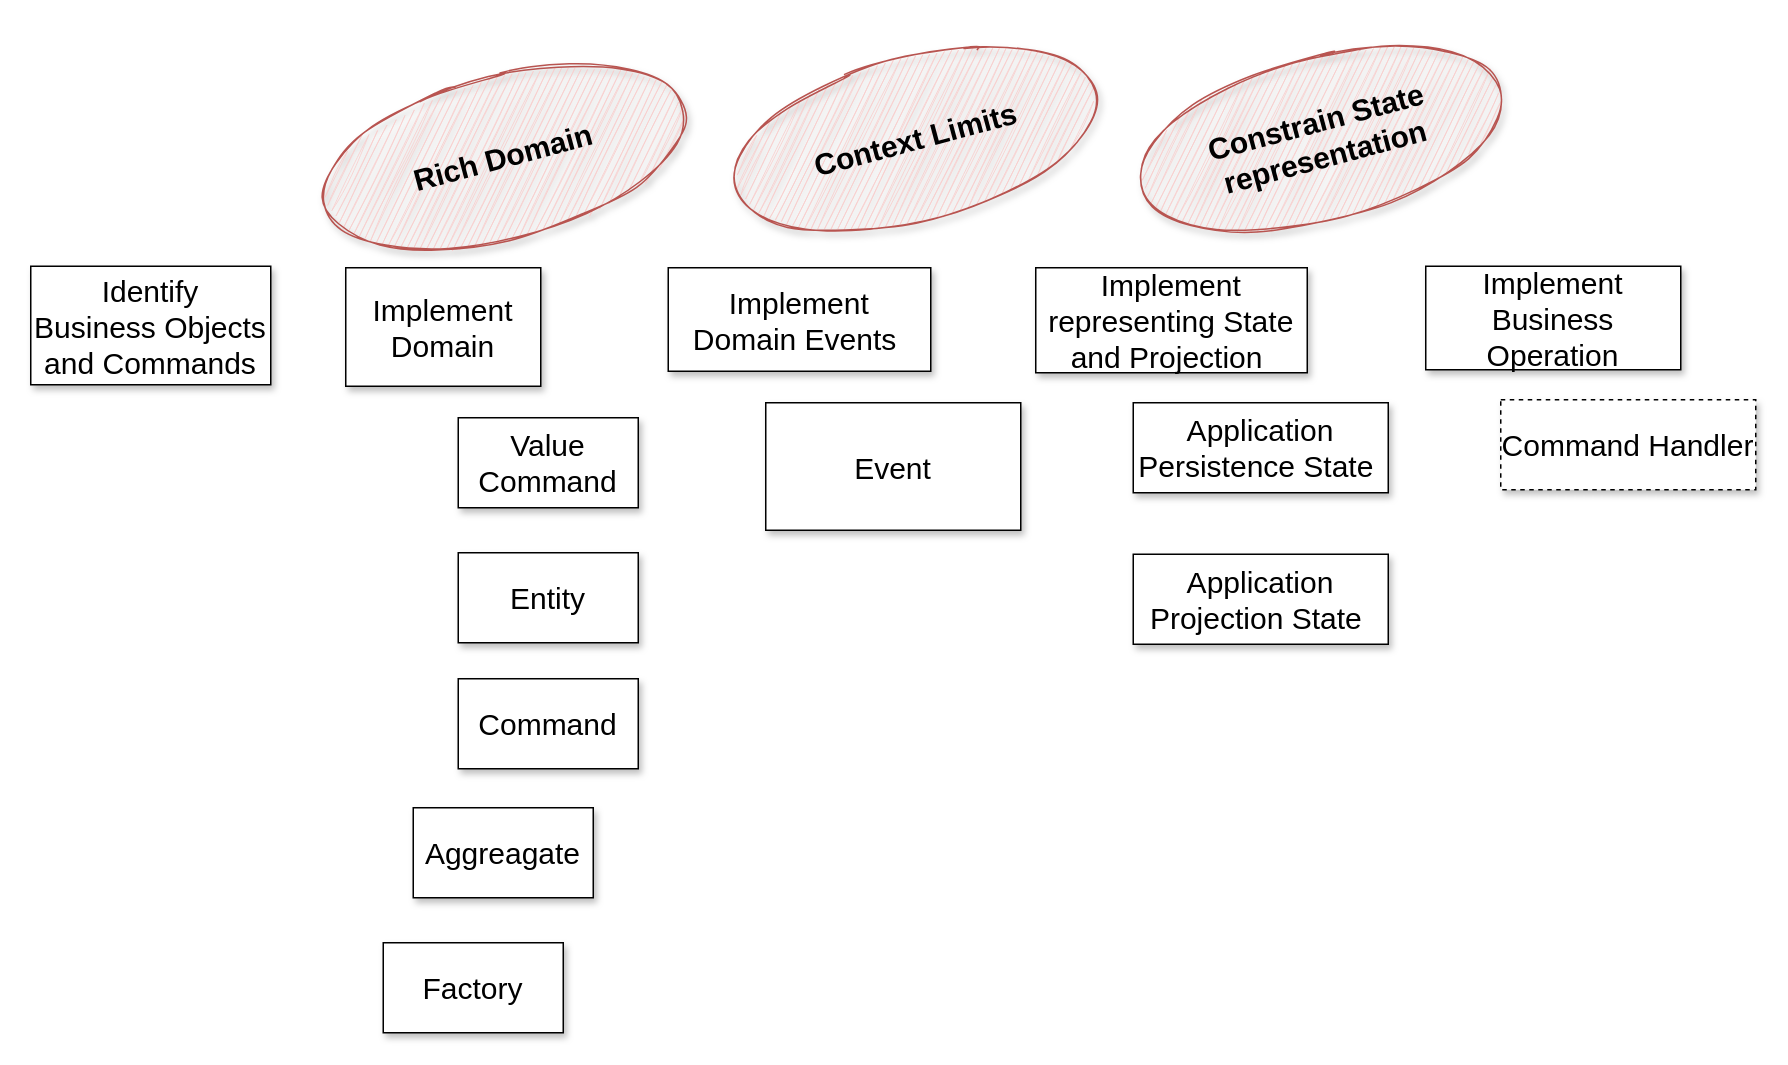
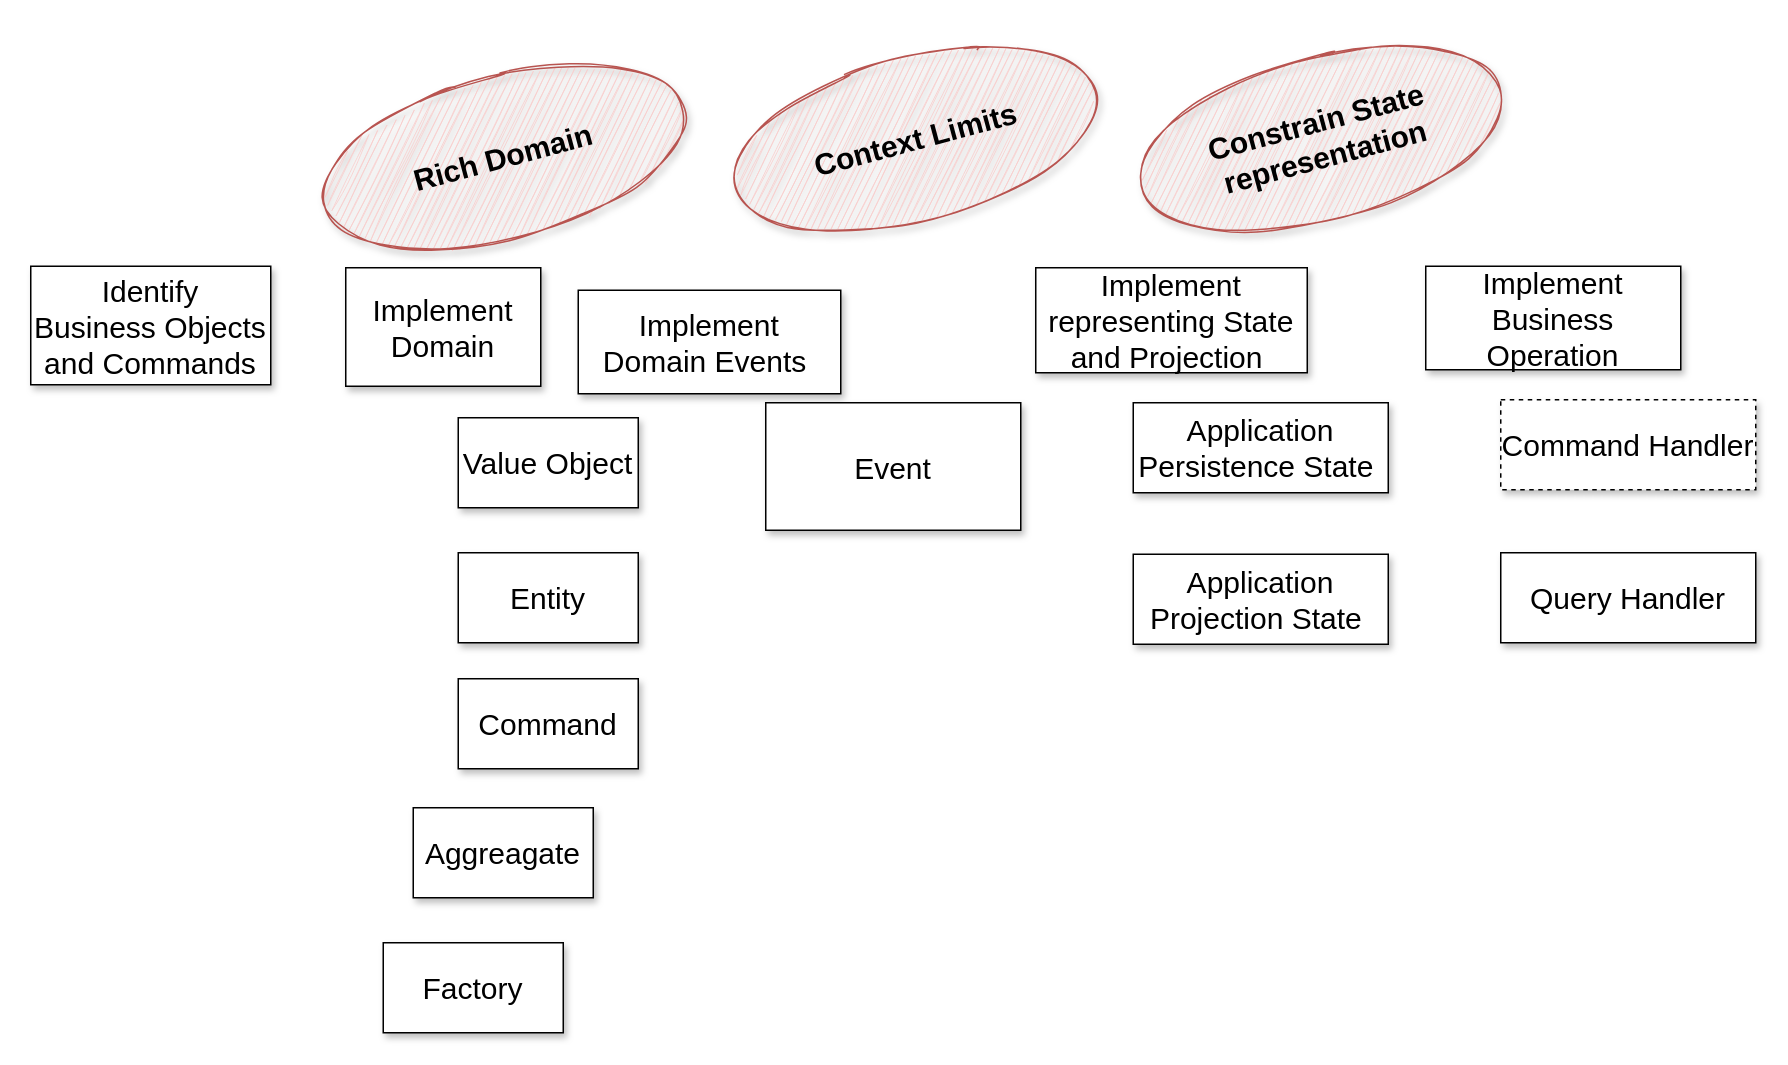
- <mxCell id="11" value="Implement&lt;br&gt;Domain Events&amp;nbsp;" style="rounded=0;whiteSpace=wrap;html=1;shadow=1;fontSize=20;gradientColor=none;" vertex="1" parent="1"><mxGeometry x="445" y="161" width="175" height="69" as="geometry" /></mxCell>
+ <mxCell id="11" value="Implement&lt;br&gt;Domain Events&amp;nbsp;" style="rounded=0;whiteSpace=wrap;html=1;shadow=1;fontSize=20;gradientColor=none;" vertex="1" parent="1"><mxGeometry x="385" y="176" width="175" height="69" as="geometry" /></mxCell>
- <mxCell id="8" value="Value Command" style="rounded=0;whiteSpace=wrap;html=1;shadow=1;fontSize=20;gradientColor=none;" vertex="1" parent="1"><mxGeometry x="305" y="261" width="120" height="60" as="geometry" /></mxCell>
+ <mxCell id="8" value="Value Object" style="rounded=0;whiteSpace=wrap;html=1;shadow=1;fontSize=20;gradientColor=none;" vertex="1" parent="1"><mxGeometry x="305" y="261" width="120" height="60" as="geometry" /></mxCell>
+ <mxCell id="19" value="Query Handler" style="rounded=0;whiteSpace=wrap;html=1;shadow=1;fontSize=20;gradientColor=none;" vertex="1" parent="1"><mxGeometry x="1000" y="351" width="170" height="60" as="geometry" /></mxCell>
